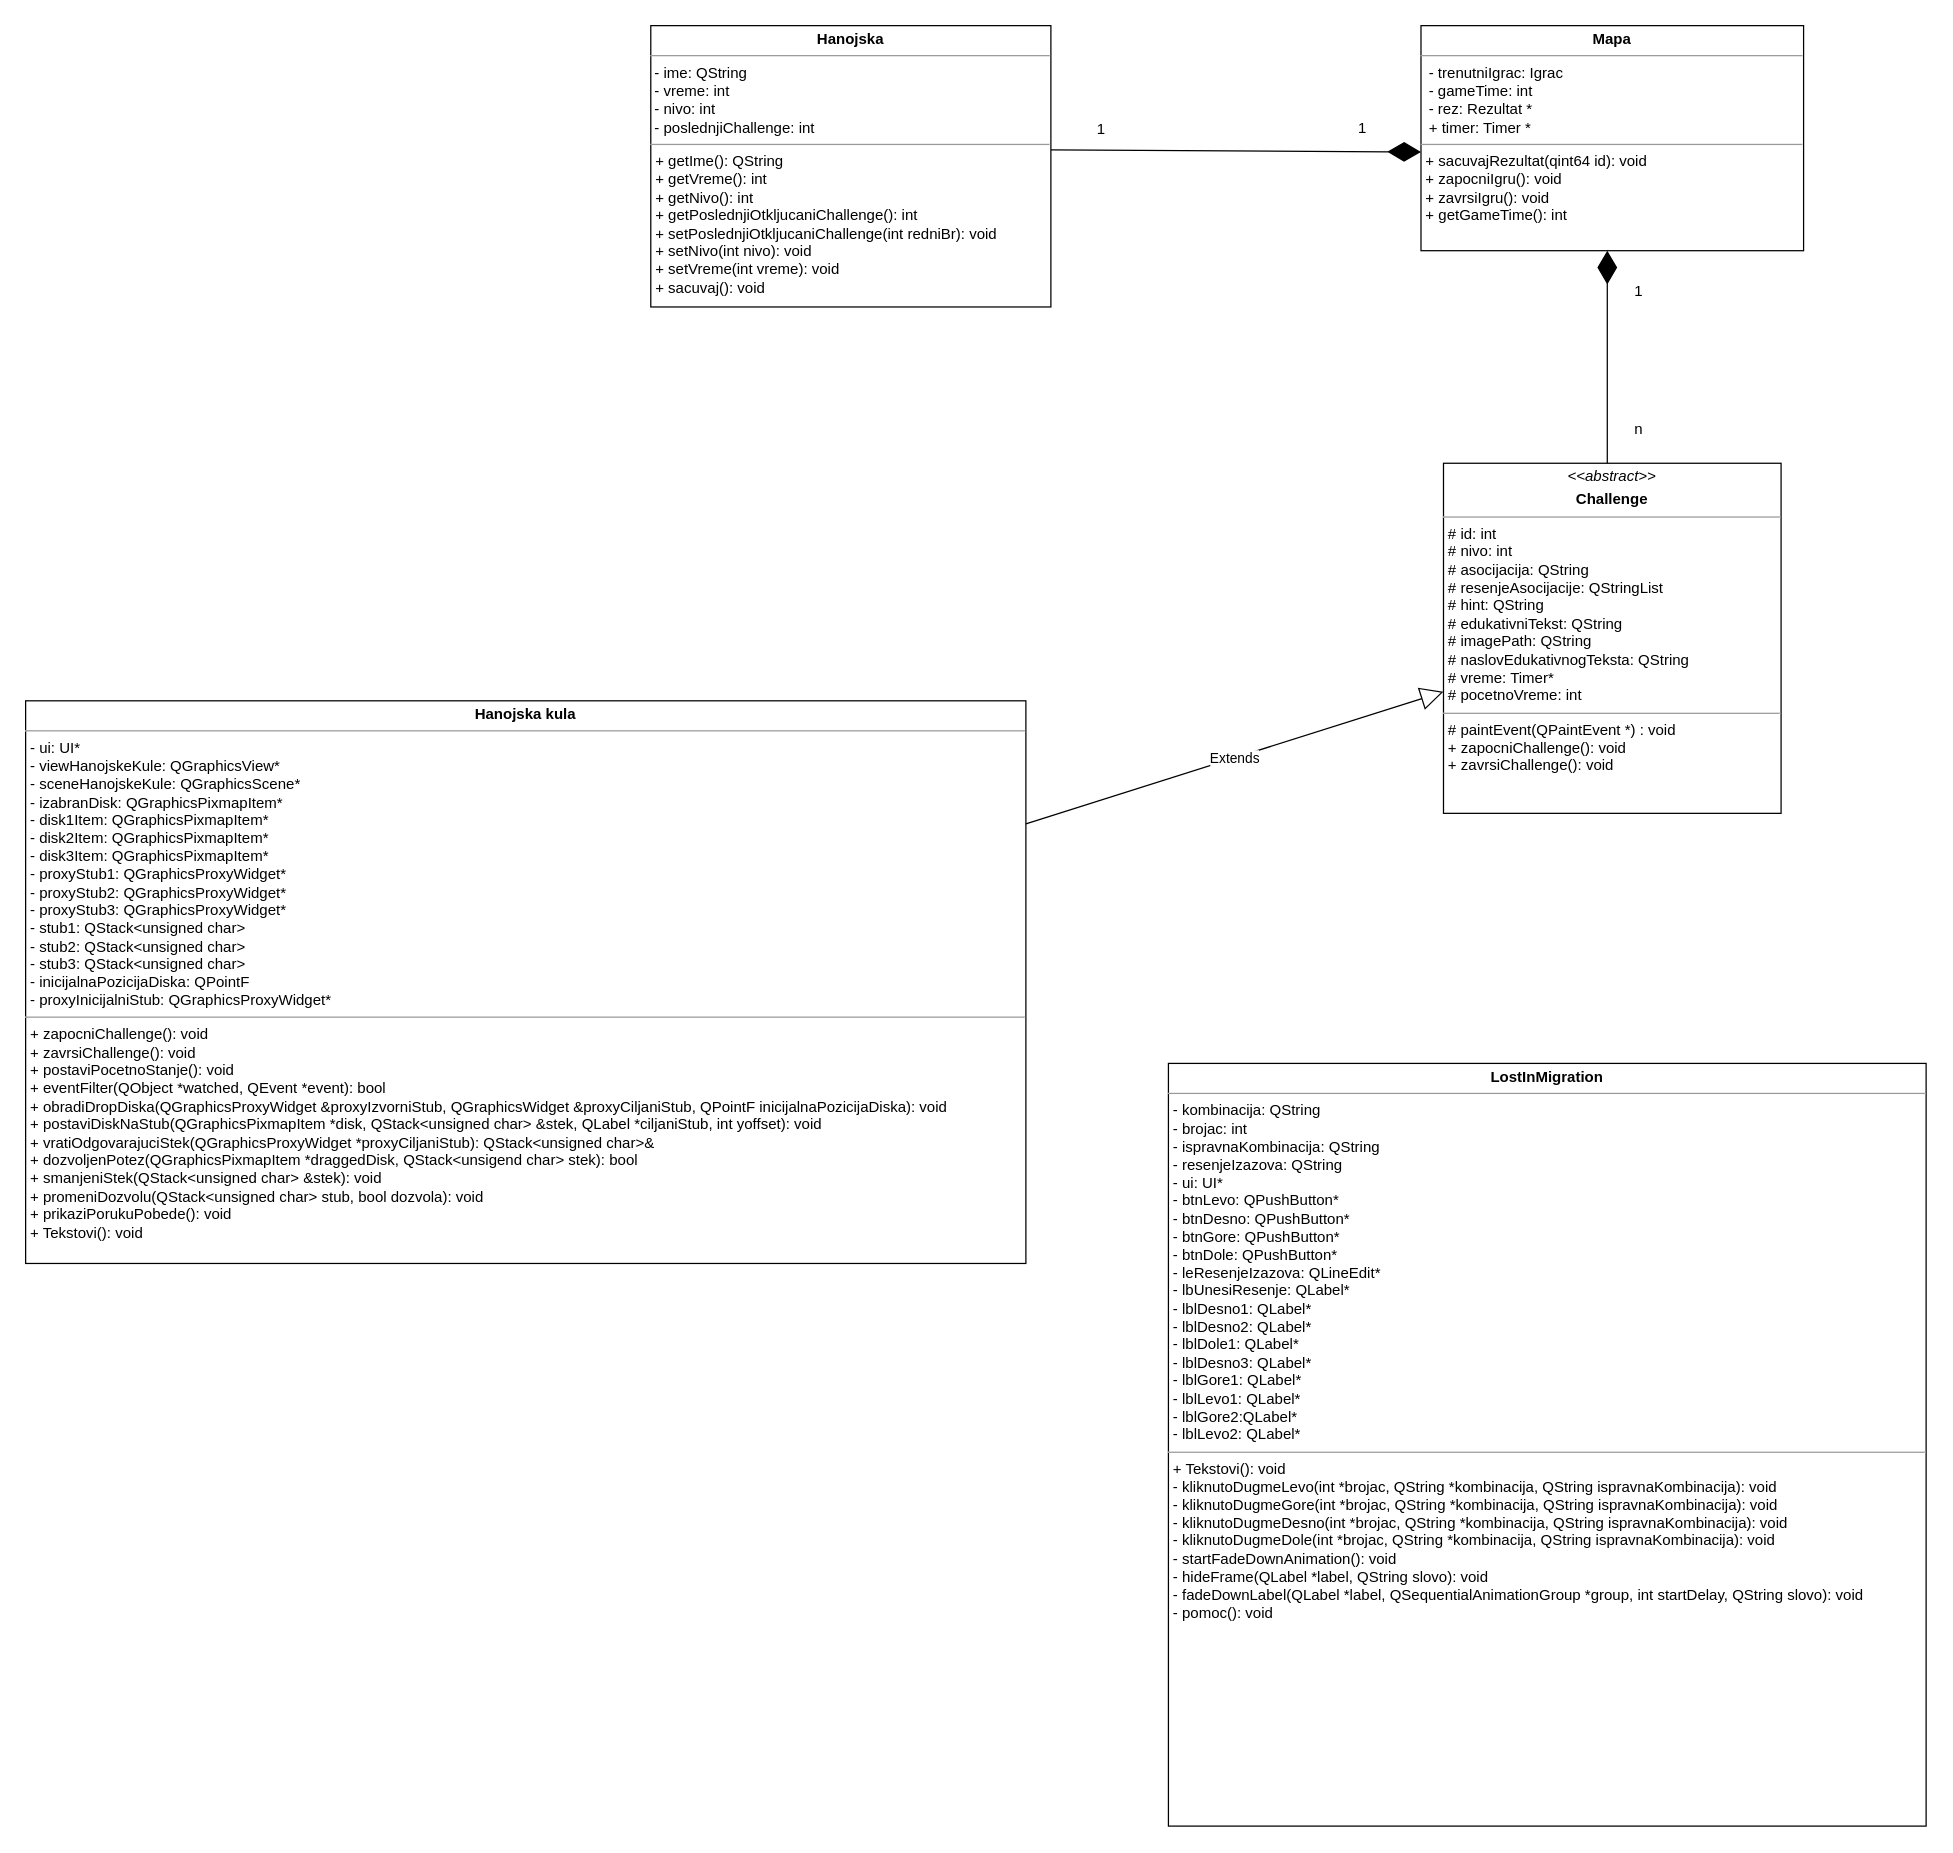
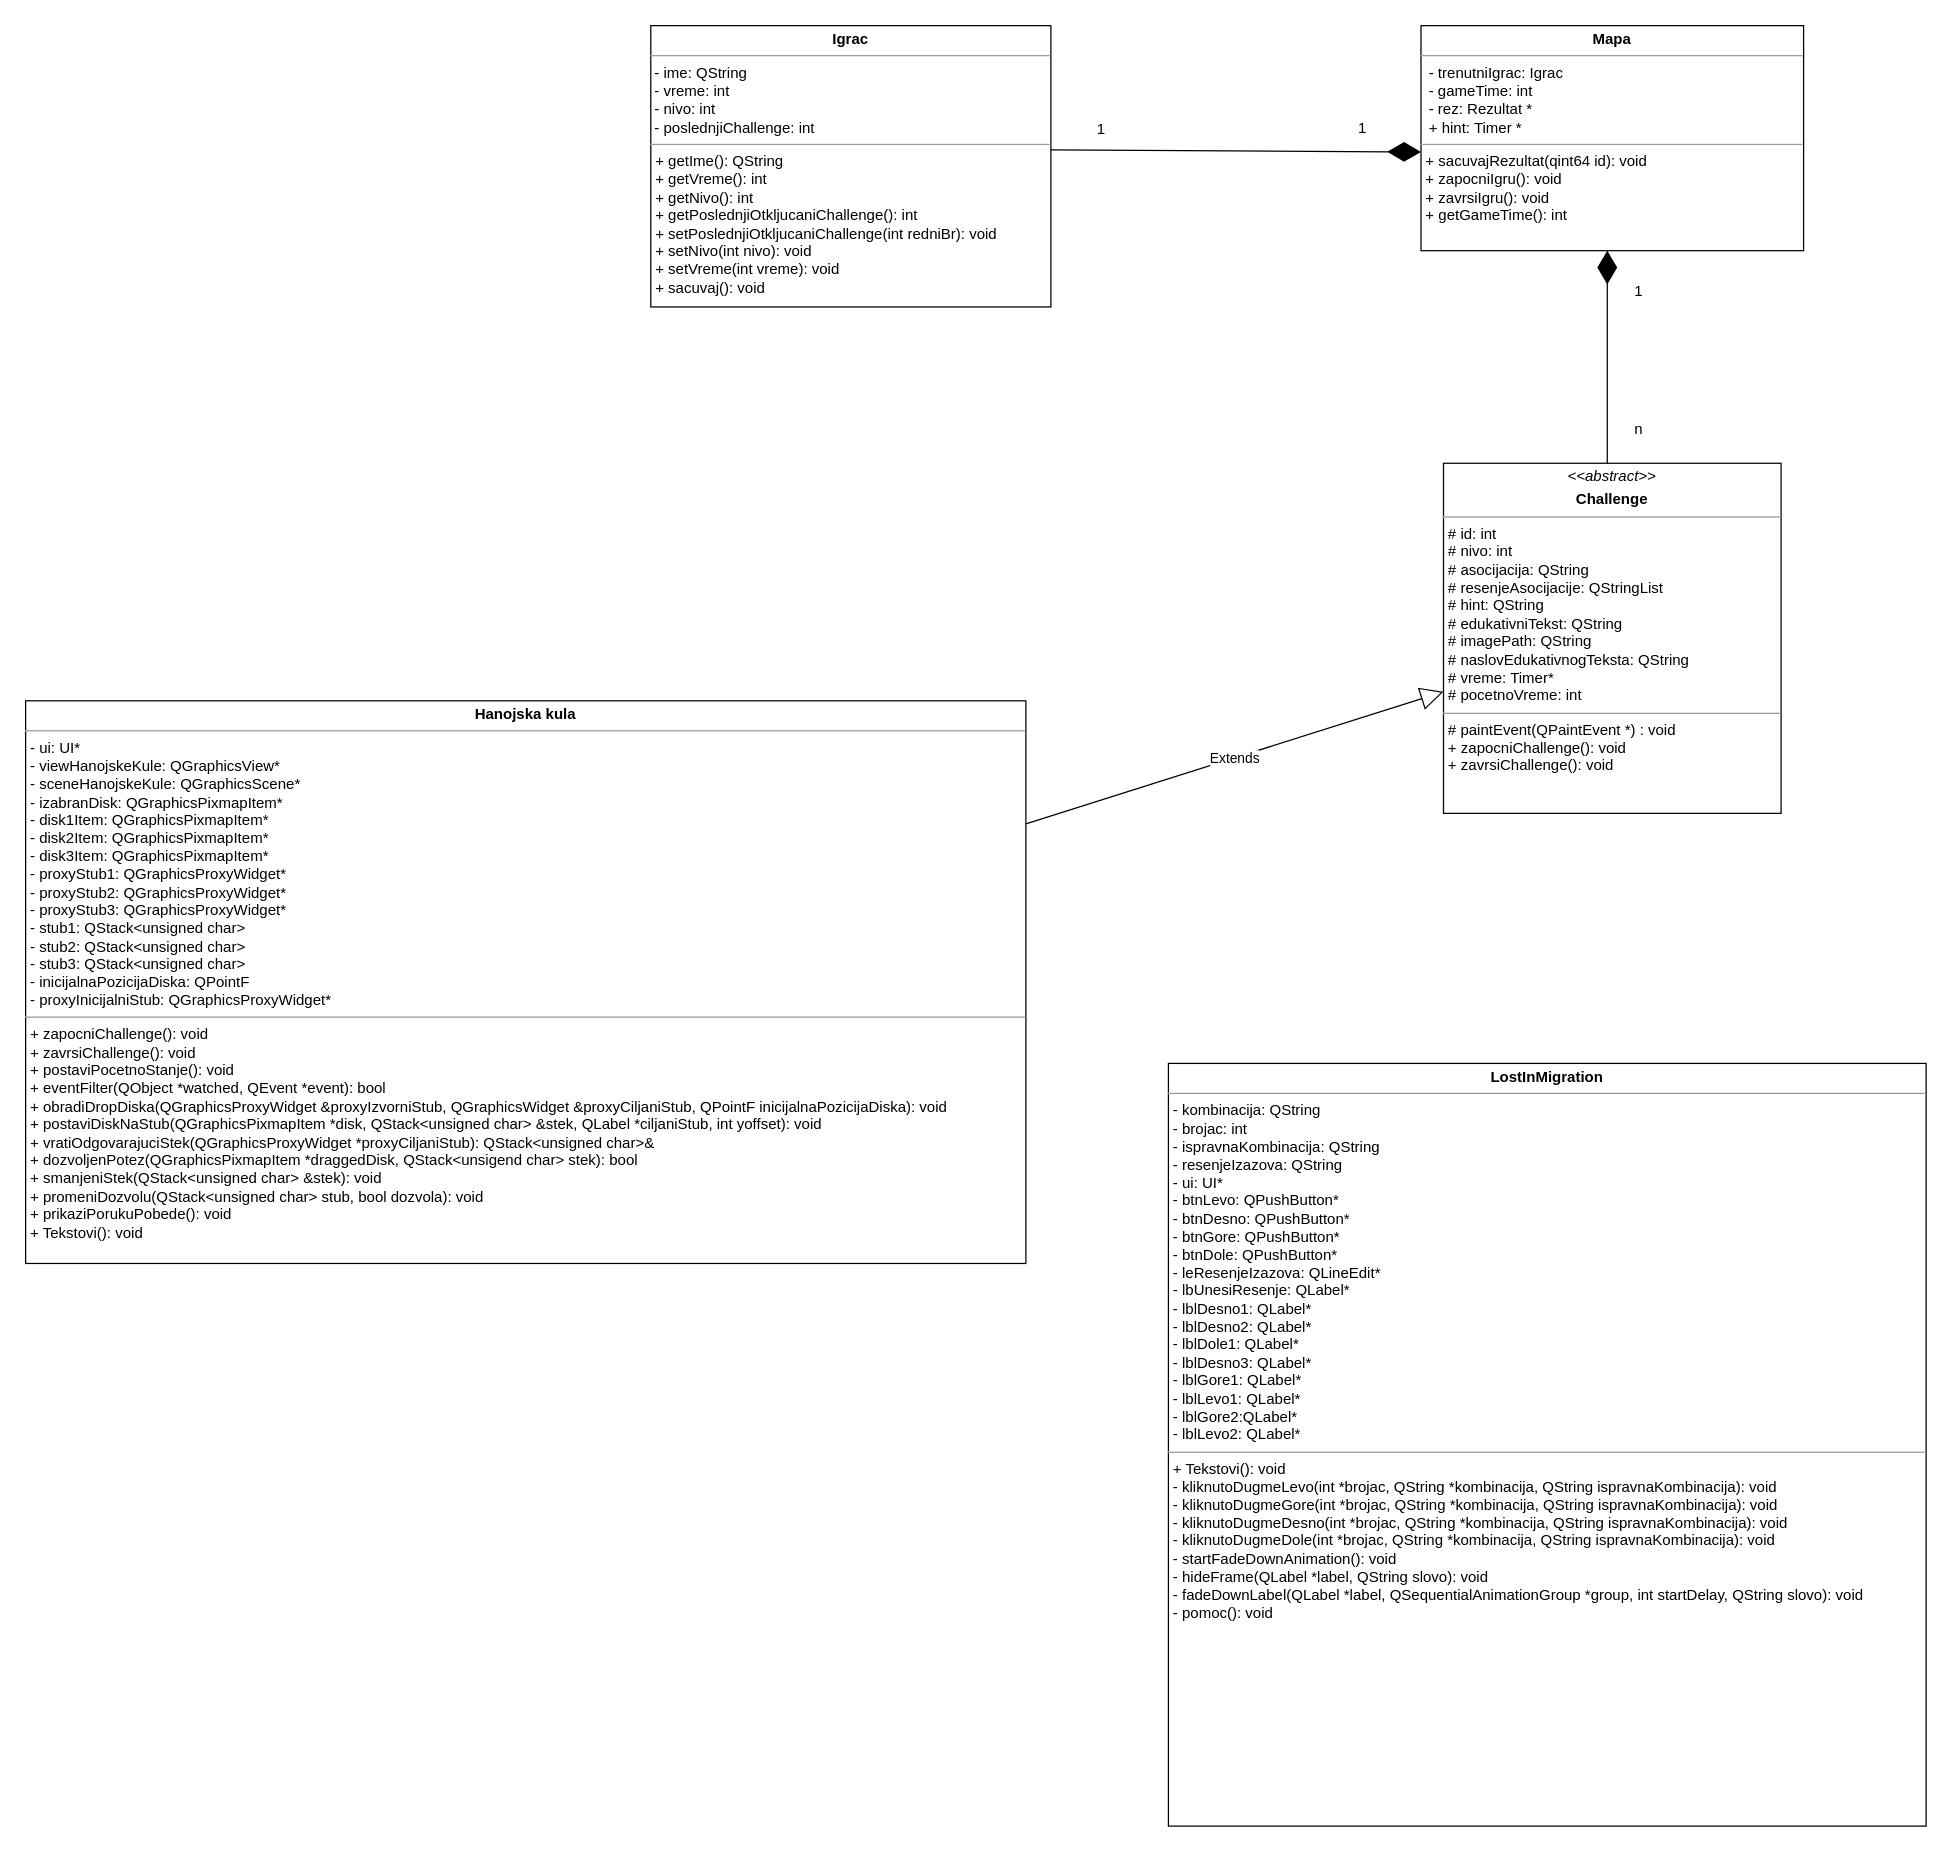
- <mxCell id="3" value="&lt;p style=&quot;margin:0px;margin-top:4px;text-align:center;&quot;&gt;&lt;b&gt;Mapa&lt;/b&gt;&lt;br&gt;&lt;/p&gt;&lt;hr size=&quot;1&quot;&gt;&lt;div&gt;&amp;nbsp; - trenutniIgrac: Igrac&lt;/div&gt;&lt;div&gt;&amp;nbsp; - gameTime: int&lt;/div&gt;&lt;div&gt;&amp;nbsp; - rez: Rezultat *&lt;/div&gt;&lt;div&gt;&amp;nbsp; + timer: Timer *&lt;br&gt;&lt;/div&gt;&lt;hr size=&quot;1&quot;&gt;&lt;p style=&quot;margin:0px;margin-left:4px;&quot;&gt;+ sacuvajRezultat(qint64 id): void&lt;/p&gt;&lt;p style=&quot;margin:0px;margin-left:4px;&quot;&gt;+ zapocniIgru(): void&lt;/p&gt;&lt;p style=&quot;margin:0px;margin-left:4px;&quot;&gt;+ zavrsiIgru(): void&lt;/p&gt;&lt;p style=&quot;margin:0px;margin-left:4px;&quot;&gt;+ getGameTime(): int&lt;br&gt;&lt;/p&gt;" style="verticalAlign=top;align=left;overflow=fill;fontSize=12;fontFamily=Helvetica;html=1;whiteSpace=wrap;" vertex="1" parent="1"><mxGeometry x="1136" y="20" width="306" height="180" as="geometry" /></mxCell>
+ <mxCell id="3" value="&lt;p style=&quot;margin:0px;margin-top:4px;text-align:center;&quot;&gt;&lt;b&gt;Mapa&lt;/b&gt;&lt;br&gt;&lt;/p&gt;&lt;hr size=&quot;1&quot;&gt;&lt;div&gt;&amp;nbsp; - trenutniIgrac: Igrac&lt;/div&gt;&lt;div&gt;&amp;nbsp; - gameTime: int&lt;/div&gt;&lt;div&gt;&amp;nbsp; - rez: Rezultat *&lt;/div&gt;&lt;div&gt;&amp;nbsp; + hint: Timer *&lt;br&gt;&lt;/div&gt;&lt;hr size=&quot;1&quot;&gt;&lt;p style=&quot;margin:0px;margin-left:4px;&quot;&gt;+ sacuvajRezultat(qint64 id): void&lt;/p&gt;&lt;p style=&quot;margin:0px;margin-left:4px;&quot;&gt;+ zapocniIgru(): void&lt;/p&gt;&lt;p style=&quot;margin:0px;margin-left:4px;&quot;&gt;+ zavrsiIgru(): void&lt;/p&gt;&lt;p style=&quot;margin:0px;margin-left:4px;&quot;&gt;+ getGameTime(): int&lt;br&gt;&lt;/p&gt;" style="verticalAlign=top;align=left;overflow=fill;fontSize=12;fontFamily=Helvetica;html=1;whiteSpace=wrap;" vertex="1" parent="1"><mxGeometry x="1136" y="20" width="306" height="180" as="geometry" /></mxCell>
- <mxCell id="7" value="&lt;p style=&quot;margin:0px;margin-top:4px;text-align:center;&quot;&gt;&lt;b&gt;Hanojska&lt;/b&gt;&lt;br&gt;&lt;/p&gt;&lt;hr size=&quot;1&quot;&gt;&lt;div&gt;&amp;nbsp;- ime: QString&lt;/div&gt;&lt;div&gt;&amp;nbsp;- vreme: int&lt;/div&gt;&lt;div&gt;&amp;nbsp;- nivo: int &lt;br&gt;&lt;/div&gt;&lt;div&gt;&amp;nbsp;- poslednjiChallenge: int&lt;br&gt; &lt;/div&gt;&lt;hr size=&quot;1&quot;&gt;&lt;p style=&quot;margin:0px;margin-left:4px;&quot;&gt;+ getIme(): QString &lt;br&gt;&lt;/p&gt;&lt;p style=&quot;margin:0px;margin-left:4px;&quot;&gt;+ getVreme(): int&lt;/p&gt;&lt;p style=&quot;margin:0px;margin-left:4px;&quot;&gt;+ getNivo(): int &lt;br&gt;&lt;/p&gt;&lt;p style=&quot;margin:0px;margin-left:4px;&quot;&gt;+ getPoslednjiOtkljucaniChallenge(): int&lt;/p&gt;&lt;p style=&quot;margin:0px;margin-left:4px;&quot;&gt;+ setPoslednjiOtkljucaniChallenge(int redniBr): void&lt;/p&gt;&lt;p style=&quot;margin:0px;margin-left:4px;&quot;&gt;+ setNivo(int nivo): void&lt;/p&gt;&lt;p style=&quot;margin:0px;margin-left:4px;&quot;&gt;+ setVreme(int vreme): void&lt;/p&gt;&lt;p style=&quot;margin:0px;margin-left:4px;&quot;&gt;+ sacuvaj(): void&lt;br&gt;&lt;/p&gt;" style="verticalAlign=top;align=left;overflow=fill;fontSize=12;fontFamily=Helvetica;html=1;whiteSpace=wrap;" vertex="1" parent="1"><mxGeometry x="520" y="20" width="320" height="225" as="geometry" /></mxCell>
+ <mxCell id="7" value="&lt;p style=&quot;margin:0px;margin-top:4px;text-align:center;&quot;&gt;&lt;b&gt;Igrac&lt;/b&gt;&lt;br&gt;&lt;/p&gt;&lt;hr size=&quot;1&quot;&gt;&lt;div&gt;&amp;nbsp;- ime: QString&lt;/div&gt;&lt;div&gt;&amp;nbsp;- vreme: int&lt;/div&gt;&lt;div&gt;&amp;nbsp;- nivo: int &lt;br&gt;&lt;/div&gt;&lt;div&gt;&amp;nbsp;- poslednjiChallenge: int&lt;br&gt; &lt;/div&gt;&lt;hr size=&quot;1&quot;&gt;&lt;p style=&quot;margin:0px;margin-left:4px;&quot;&gt;+ getIme(): QString &lt;br&gt;&lt;/p&gt;&lt;p style=&quot;margin:0px;margin-left:4px;&quot;&gt;+ getVreme(): int&lt;/p&gt;&lt;p style=&quot;margin:0px;margin-left:4px;&quot;&gt;+ getNivo(): int &lt;br&gt;&lt;/p&gt;&lt;p style=&quot;margin:0px;margin-left:4px;&quot;&gt;+ getPoslednjiOtkljucaniChallenge(): int&lt;/p&gt;&lt;p style=&quot;margin:0px;margin-left:4px;&quot;&gt;+ setPoslednjiOtkljucaniChallenge(int redniBr): void&lt;/p&gt;&lt;p style=&quot;margin:0px;margin-left:4px;&quot;&gt;+ setNivo(int nivo): void&lt;/p&gt;&lt;p style=&quot;margin:0px;margin-left:4px;&quot;&gt;+ setVreme(int vreme): void&lt;/p&gt;&lt;p style=&quot;margin:0px;margin-left:4px;&quot;&gt;+ sacuvaj(): void&lt;br&gt;&lt;/p&gt;" style="verticalAlign=top;align=left;overflow=fill;fontSize=12;fontFamily=Helvetica;html=1;whiteSpace=wrap;" vertex="1" parent="1"><mxGeometry x="520" y="20" width="320" height="225" as="geometry" /></mxCell>
